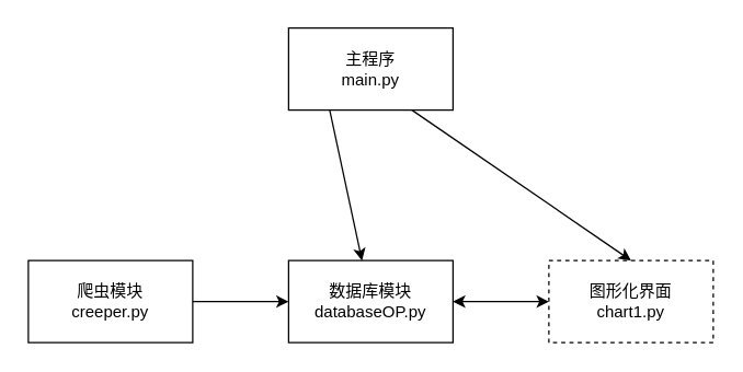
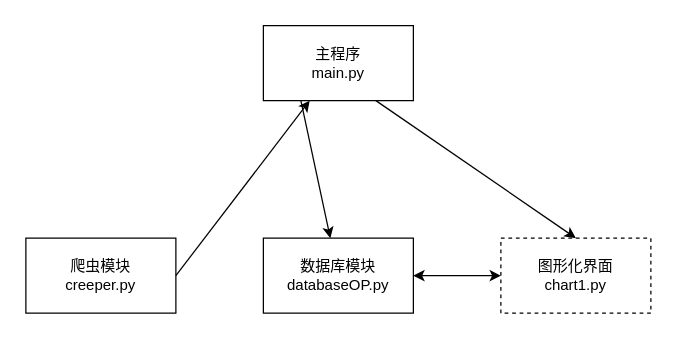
- <mxCell id="6" value="" style="endArrow=classic;html=1;entryX=0;entryY=0.5;entryDx=0;entryDy=0;exitX=1;exitY=0.5;exitDx=0;exitDy=0;" edge="1" parent="1" source="2" target="3"><mxGeometry width="50" height="50" relative="1" as="geometry"><mxPoint x="270" y="310" as="sourcePoint" /><mxPoint x="320" y="260" as="targetPoint" /></mxGeometry></mxCell>
+ <mxCell id="6" value="" style="endArrow=classic;html=1;exitX=1;exitY=0.5;exitDx=0;exitDy=0;" edge="1" parent="1" source="2" target="7"><mxGeometry width="50" height="50" relative="1" as="geometry"><mxPoint x="270" y="310" as="sourcePoint" /><mxPoint x="320" y="260" as="targetPoint" /></mxGeometry></mxCell>
